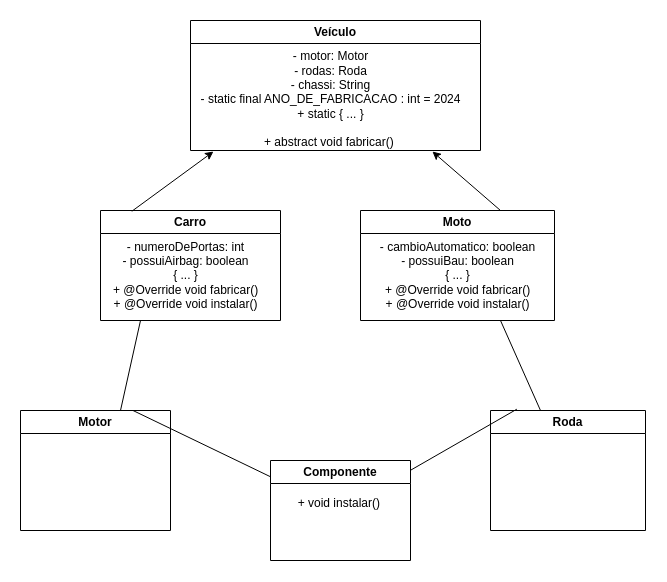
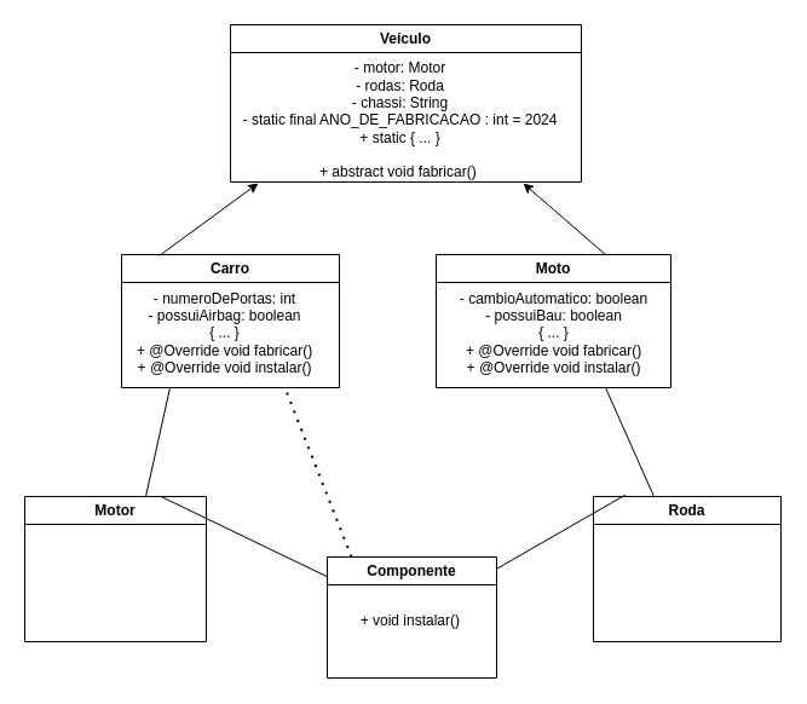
+ <mxCell id="18" value="" style="endArrow=none;dashed=1;html=1;dashPattern=1 3;strokeWidth=2;rounded=0;entryX=0.75;entryY=1;entryDx=0;entryDy=0;exitX=0.143;exitY=0;exitDx=0;exitDy=0;exitPerimeter=0;" edge="1" parent="1" source="16" target="6"><mxGeometry width="50" height="50" relative="1" as="geometry"><mxPoint x="320" y="580" as="sourcePoint" /><mxPoint x="370" y="530" as="targetPoint" /></mxGeometry></mxCell>
- <mxCell id="17" value="&lt;span class=&quot;hljs-operator&quot;&gt;+&lt;/span&gt; void instalar()&amp;nbsp;" style="text;html=1;align=center;verticalAlign=middle;resizable=0;points=[];autosize=1;strokeColor=none;fillColor=none;" vertex="1" parent="1"><mxGeometry x="285" y="488" width="110" height="30" as="geometry" /></mxCell>
+ <mxCell id="17" value="&lt;span class=&quot;hljs-operator&quot;&gt;+&lt;/span&gt; void instalar()&amp;nbsp;" style="text;html=1;align=center;verticalAlign=middle;resizable=0;points=[];autosize=1;strokeColor=none;fillColor=none;" vertex="1" parent="1"><mxGeometry x="285" y="498" width="110" height="30" as="geometry" /></mxCell>
